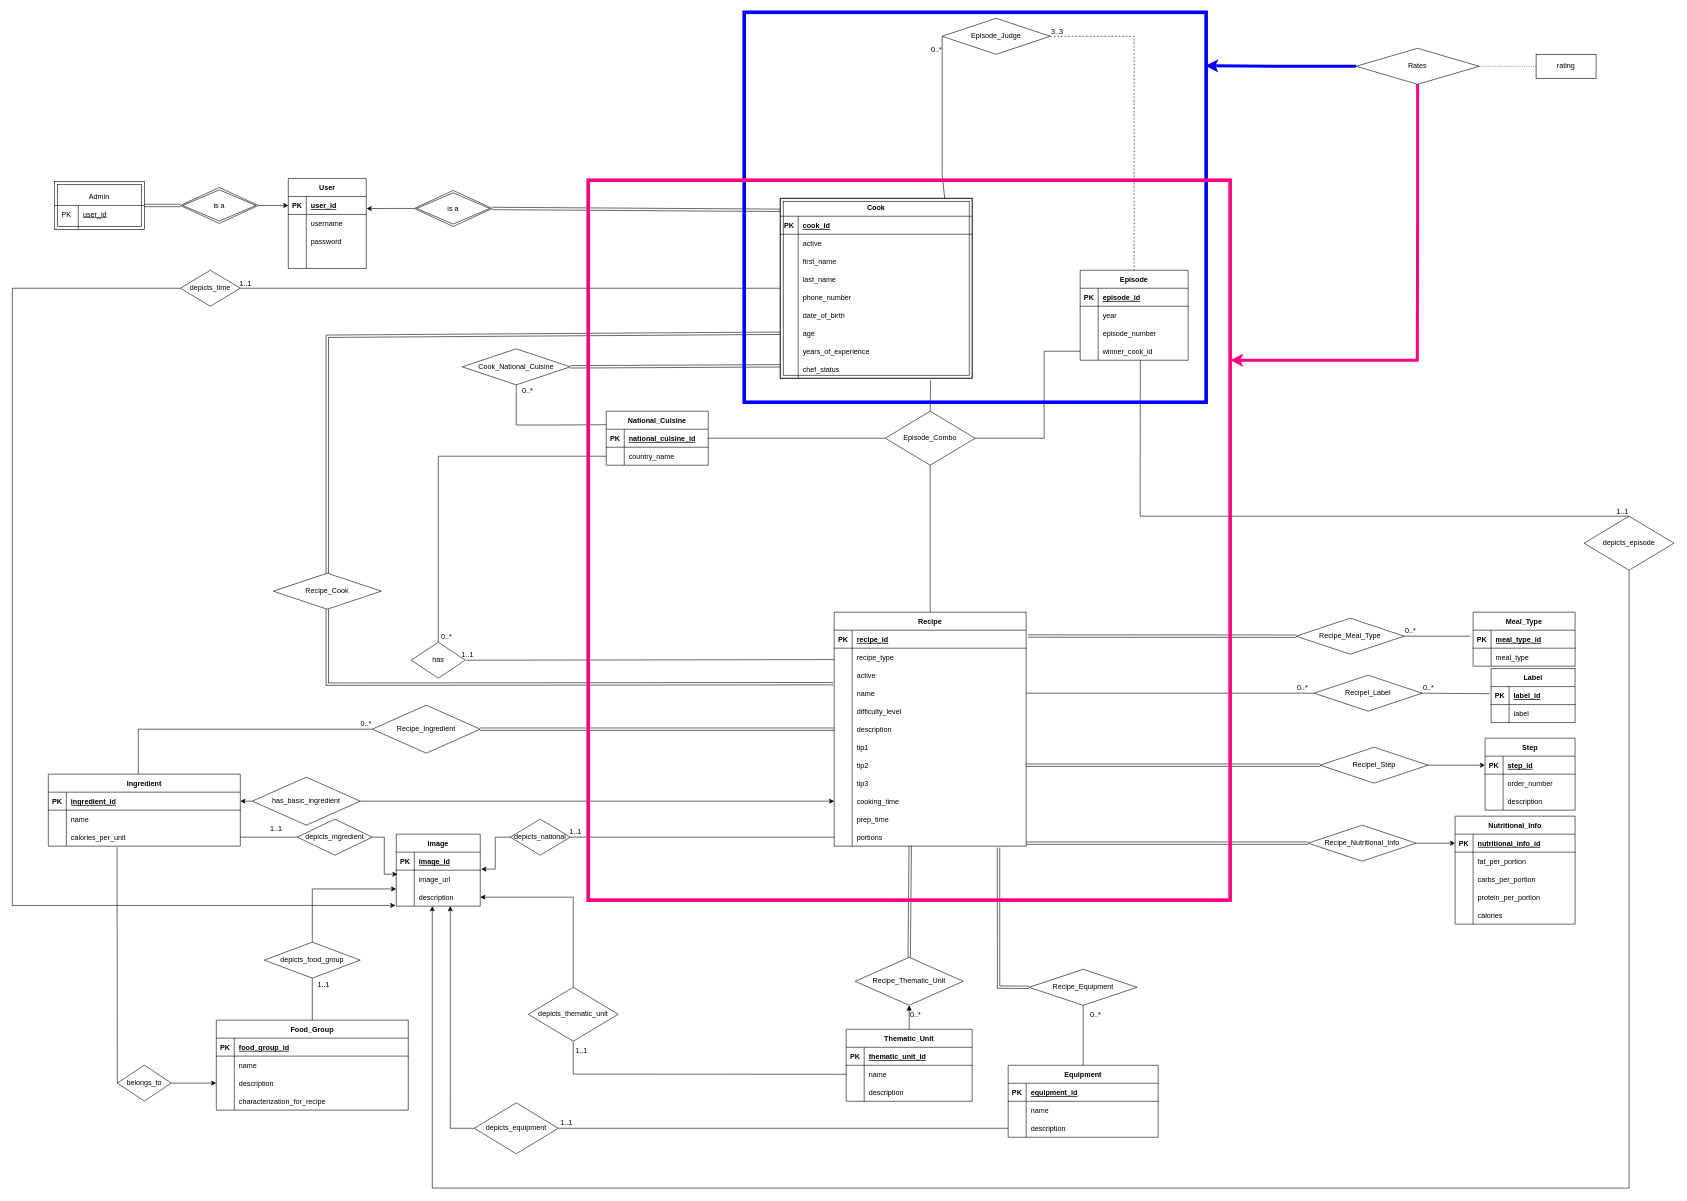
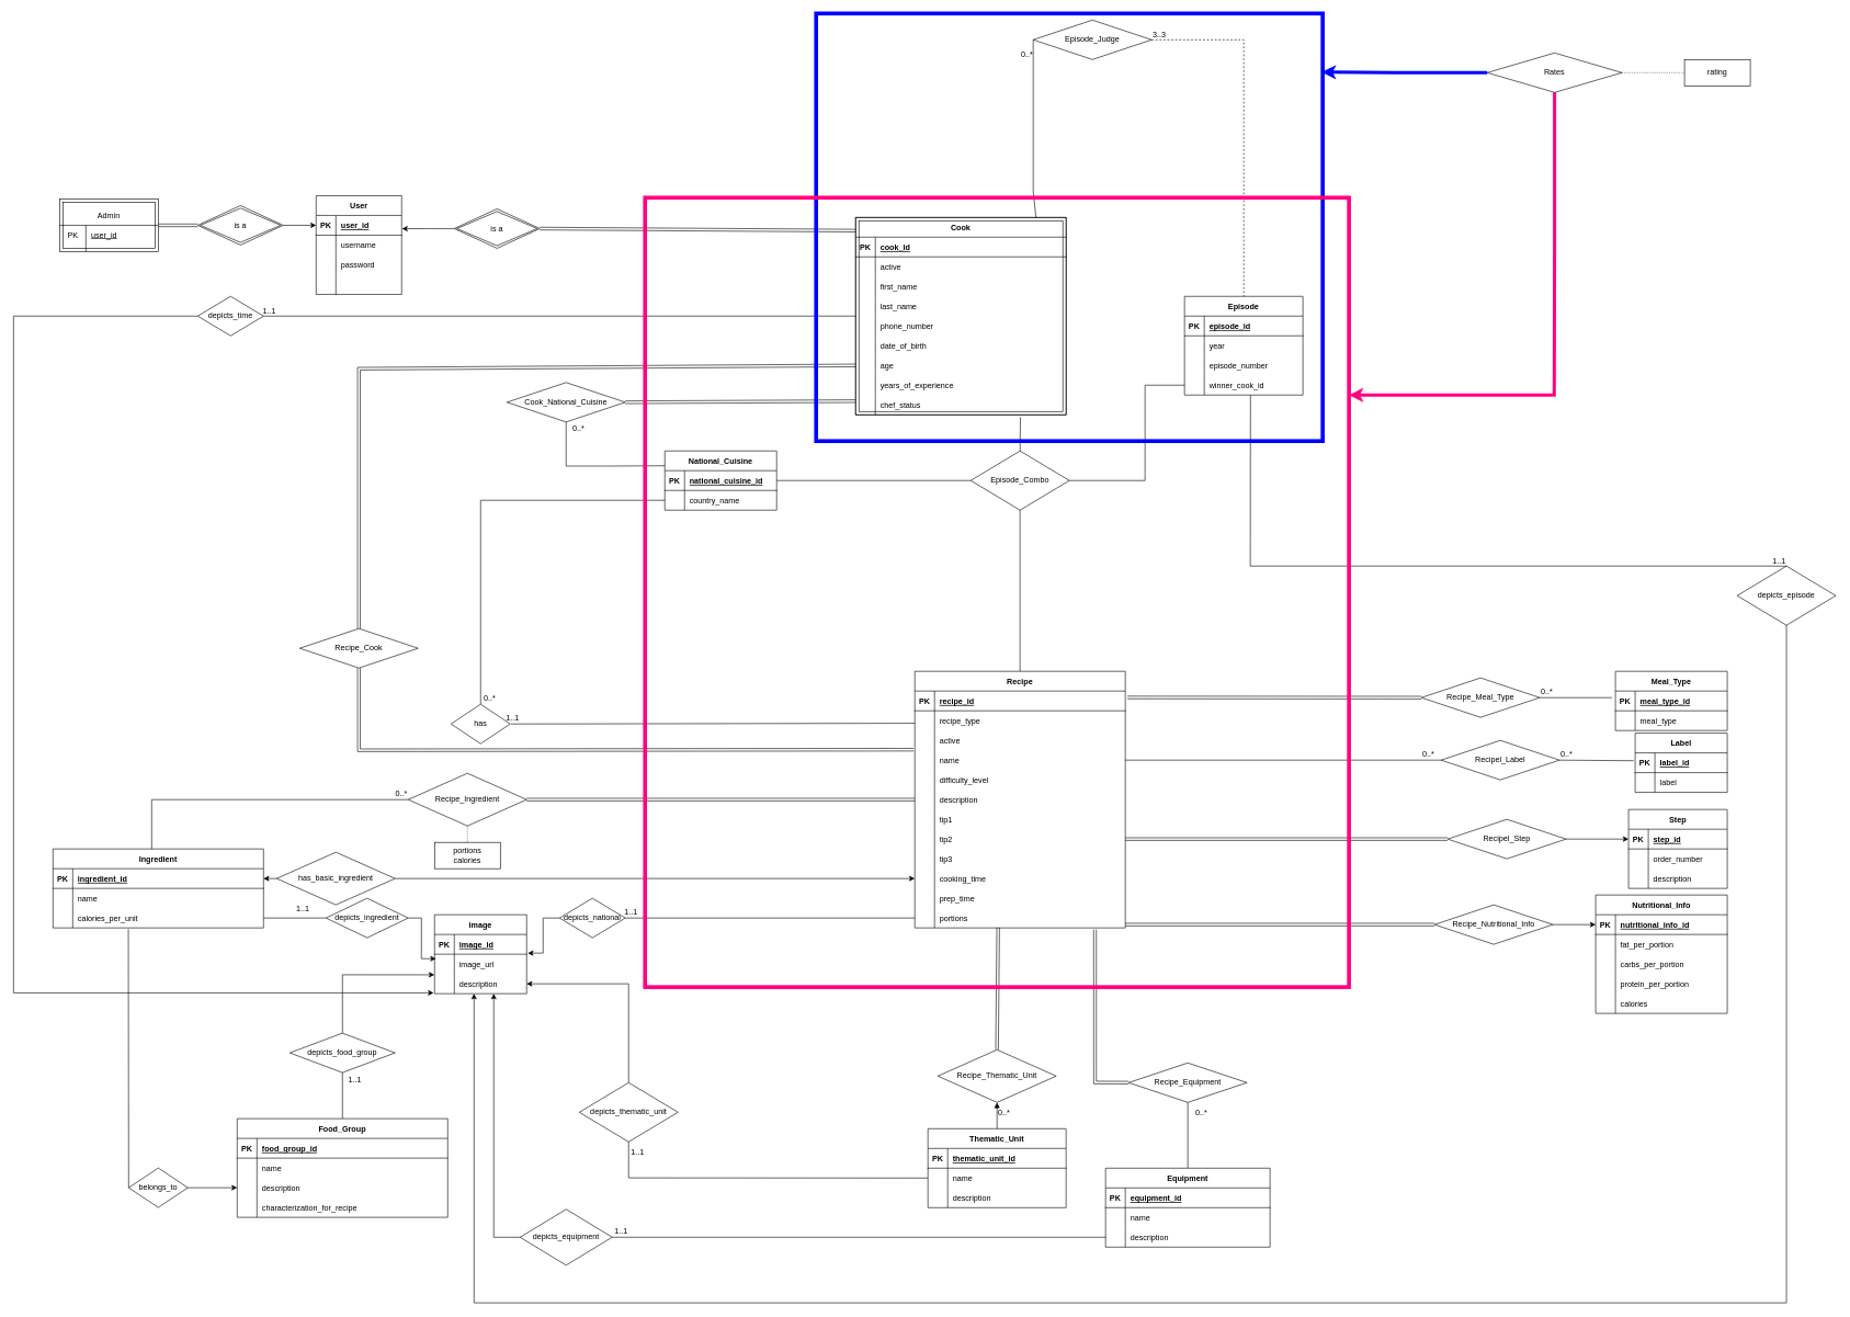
+ <mxCell id="291" value="" style="endArrow=none;html=1;rounded=0;dashed=1;dashPattern=1 2;exitX=0.5;exitY=1;exitDx=0;exitDy=0;entryX=0.5;entryY=0;entryDx=0;entryDy=0;" edge="1" parent="1" source="221" target="290"><mxGeometry relative="1" as="geometry"><mxPoint x="610" y="1190" as="sourcePoint" /><mxPoint x="770" y="1190" as="targetPoint" /></mxGeometry></mxCell>
+ <mxCell id="290" value="portions&lt;div&gt;calories&lt;/div&gt;" style="whiteSpace=wrap;html=1;align=center;" vertex="1" parent="1"><mxGeometry x="660" y="1280" width="100" height="40" as="geometry" /></mxCell>
